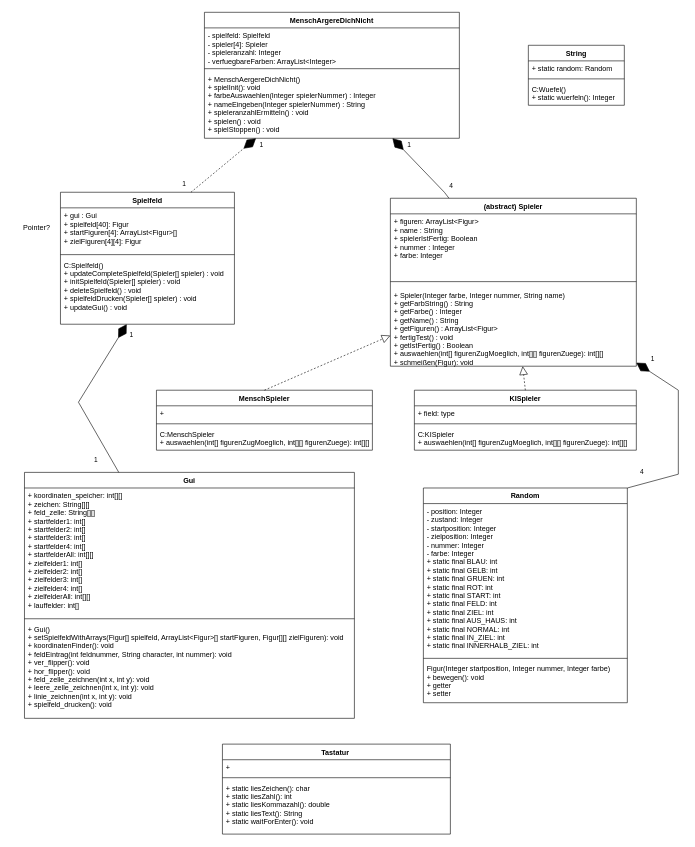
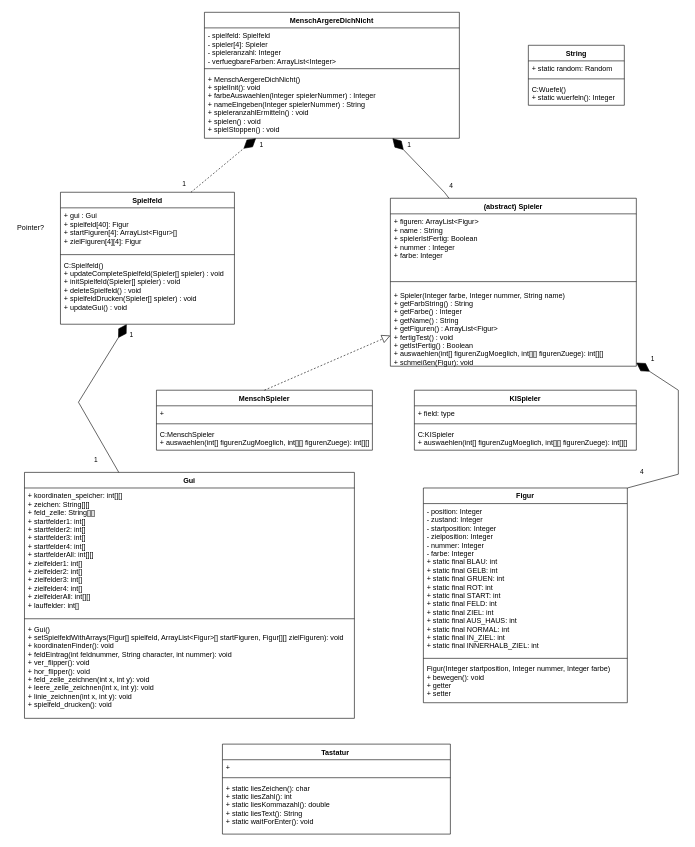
- <mxCell id="28" value="Pointer?" style="text;html=1;align=center;verticalAlign=middle;resizable=0;points=[];autosize=1;strokeColor=none;fillColor=none;" parent="1" vertex="1"><mxGeometry x="30" y="370" width="60" height="20" as="geometry" /></mxCell>
+ <mxCell id="28" value="Pointer?" style="text;html=1;align=center;verticalAlign=middle;resizable=0;points=[];autosize=1;strokeColor=none;fillColor=none;" parent="1" vertex="1"><mxGeometry x="20" y="370" width="60" height="20" as="geometry" /></mxCell>
- <mxCell id="27" value="" style="endArrow=block;dashed=1;endFill=0;endSize=12;html=1;rounded=0;exitX=0.5;exitY=0;exitDx=0;exitDy=0;" parent="1" source="22" target="2" edge="1"><mxGeometry width="160" relative="1" as="geometry"><mxPoint x="553.786" y="400" as="sourcePoint" /><mxPoint x="596.214" y="346" as="targetPoint" /></mxGeometry></mxCell>
- <mxCell id="6" value="Random" style="swimlane;fontStyle=1;align=center;verticalAlign=top;childLayout=stackLayout;horizontal=1;startSize=26;horizontalStack=0;resizeParent=1;resizeParentMax=0;resizeLast=0;collapsible=1;marginBottom=0;" parent="1" vertex="1"><mxGeometry x="705" y="813" width="340" height="358" as="geometry" /></mxCell>
+ <mxCell id="6" value="Figur" style="swimlane;fontStyle=1;align=center;verticalAlign=top;childLayout=stackLayout;horizontal=1;startSize=26;horizontalStack=0;resizeParent=1;resizeParentMax=0;resizeLast=0;collapsible=1;marginBottom=0;" parent="1" vertex="1"><mxGeometry x="705" y="813" width="340" height="358" as="geometry" /></mxCell>
